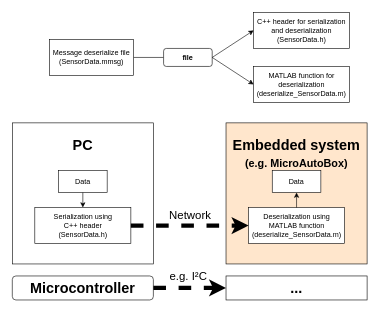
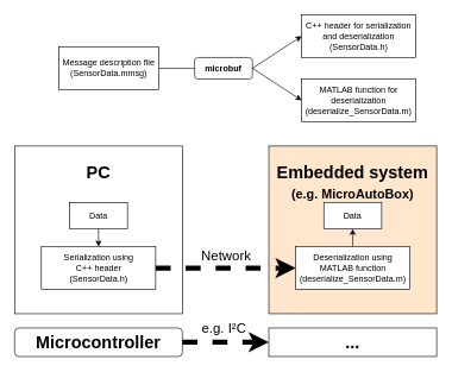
- <mxCell id="5" value="Message deserialize file (SensorData.mmsg)" style="rounded=0;whiteSpace=wrap;html=1;" parent="1" vertex="1"><mxGeometry x="82" y="65" width="140" height="60" as="geometry" /></mxCell>
+ <mxCell id="5" value="Message description file (SensorData.mmsg)" style="rounded=0;whiteSpace=wrap;html=1;" parent="1" vertex="1"><mxGeometry x="82" y="65" width="140" height="60" as="geometry" /></mxCell>
- <mxCell id="4" value="file" style="rounded=1;whiteSpace=wrap;html=1;fontSize=12;glass=0;strokeWidth=1;shadow=0;fontStyle=1" parent="1" vertex="1"><mxGeometry x="272" y="80" width="81" height="30" as="geometry" /></mxCell>
+ <mxCell id="4" value="microbuf" style="rounded=1;whiteSpace=wrap;html=1;fontSize=12;glass=0;strokeWidth=1;shadow=0;fontStyle=1" parent="1" vertex="1"><mxGeometry x="272" y="80" width="81" height="30" as="geometry" /></mxCell>
